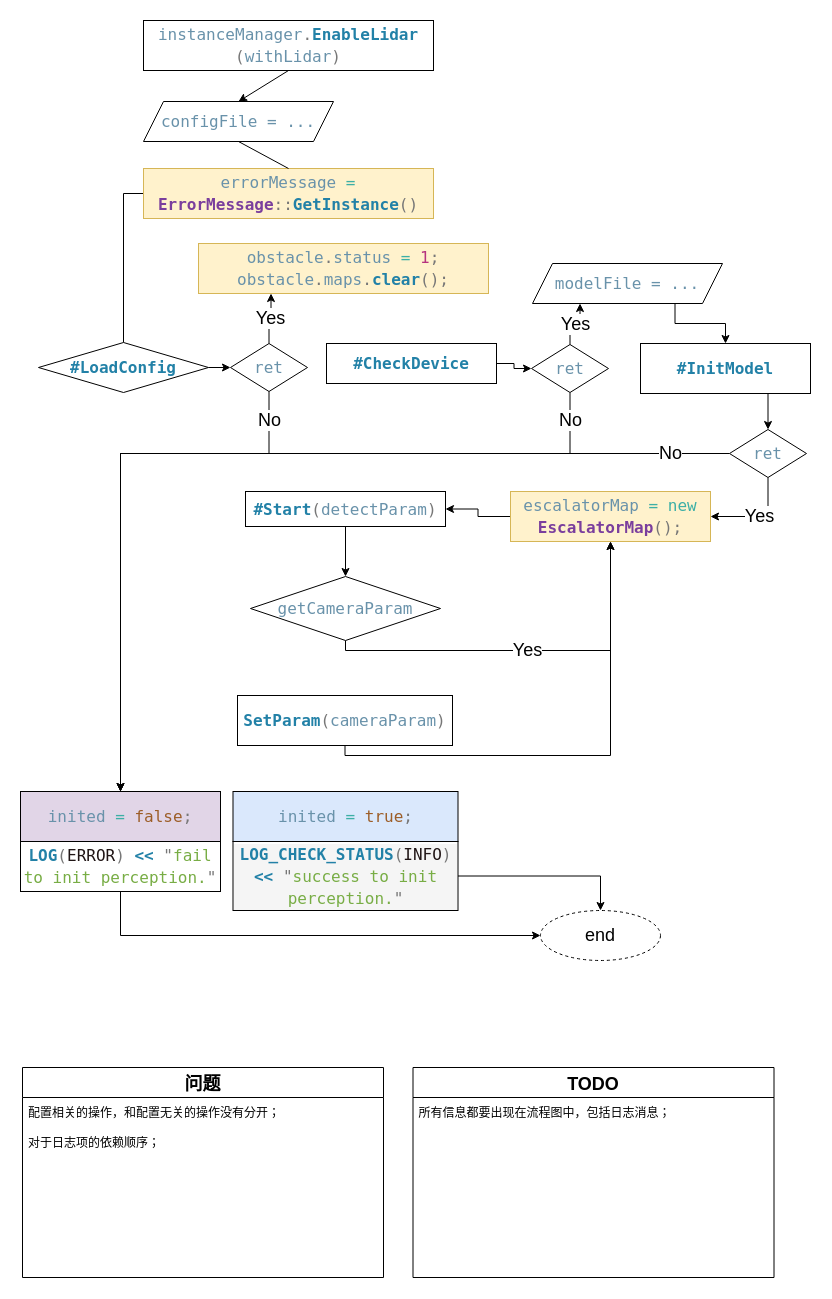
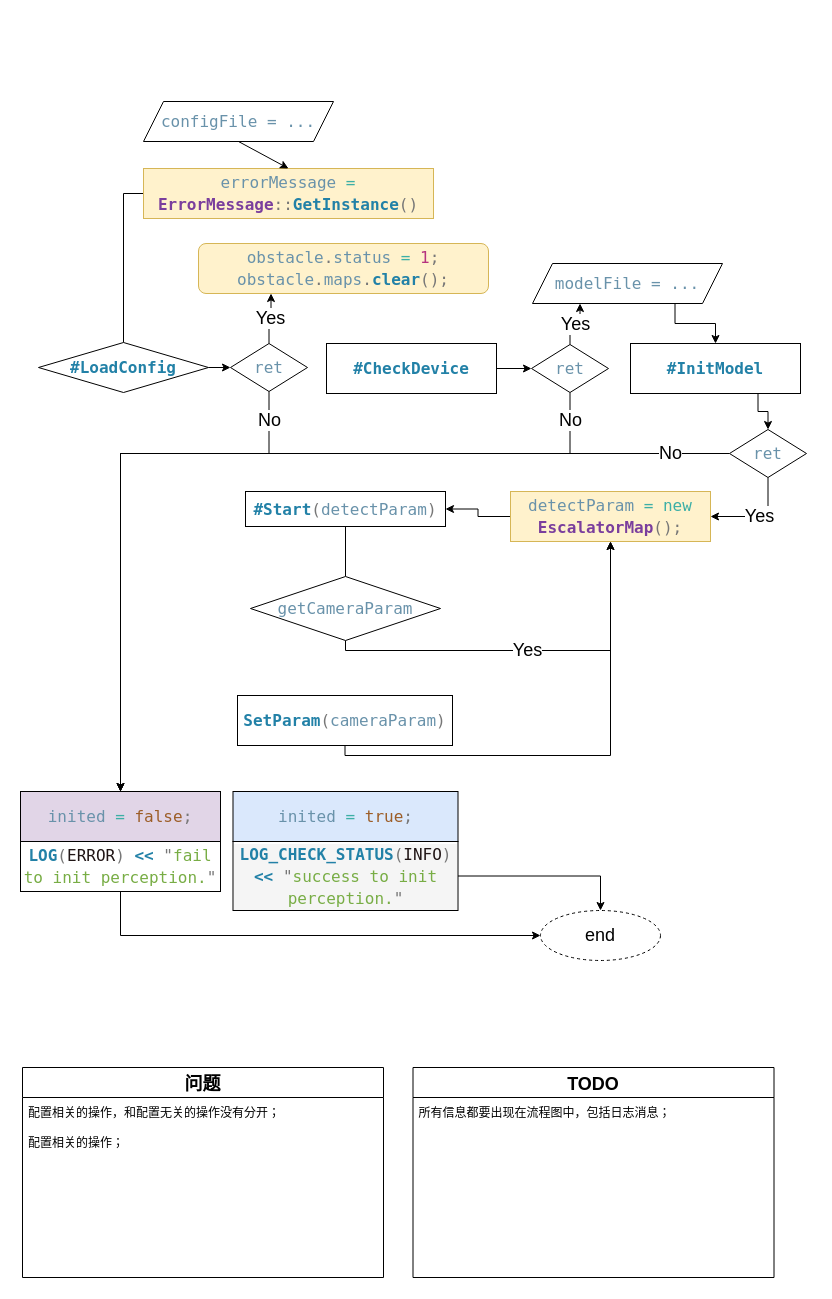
- <mxCell id="4" value="&lt;div style=&quot;font-family: &amp;quot;droid sans mono&amp;quot; , &amp;quot;monospace&amp;quot; , &amp;quot;monospace&amp;quot; , &amp;quot;droid sans fallback&amp;quot; , &amp;quot;droid sans mono&amp;quot; , &amp;quot;monospace&amp;quot; , monospace ; font-size: 16px ; line-height: 22px&quot;&gt;&lt;div style=&quot;color: rgb(32, 21, 21); font-family: &amp;quot;droid sans mono&amp;quot;, &amp;quot;monospace&amp;quot;, &amp;quot;monospace&amp;quot;, &amp;quot;droid sans fallback&amp;quot;, &amp;quot;droid sans mono&amp;quot;, &amp;quot;monospace&amp;quot;, monospace; line-height: 22px;&quot;&gt;&lt;span style=&quot;color: #6992aa&quot;&gt;instanceManager&lt;/span&gt;&lt;span style=&quot;color: #777777&quot;&gt;.&lt;/span&gt;&lt;span style=&quot;color: #2281a7 ; font-weight: bold&quot;&gt;EnableLidar&lt;/span&gt;&lt;/div&gt;&lt;div style=&quot;color: rgb(32, 21, 21); font-family: &amp;quot;droid sans mono&amp;quot;, &amp;quot;monospace&amp;quot;, &amp;quot;monospace&amp;quot;, &amp;quot;droid sans fallback&amp;quot;, &amp;quot;droid sans mono&amp;quot;, &amp;quot;monospace&amp;quot;, monospace; line-height: 22px;&quot;&gt;&lt;span style=&quot;color: #777777&quot;&gt;(&lt;/span&gt;&lt;span style=&quot;color: #6992aa&quot;&gt;withLidar&lt;/span&gt;&lt;span style=&quot;color: #777777&quot;&gt;)&lt;/span&gt;&lt;/div&gt;&lt;/div&gt;" style="rounded=0;whiteSpace=wrap;html=1;labelBackgroundColor=none;fontColor=default;fontStyle=0" parent="1" vertex="1"><mxGeometry x="143" y="20" width="290" height="50" as="geometry" /></mxCell>
- <mxCell id="3" style="edgeStyle=none;html=1;exitX=0.5;exitY=1;exitDx=0;exitDy=0;entryX=0.5;entryY=0;entryDx=0;entryDy=0;fontColor=default;labelBackgroundColor=none;" parent="1" source="4" target="21" edge="1"><mxGeometry relative="1" as="geometry" /></mxCell>
- <mxCell id="20" style="edgeStyle=none;html=1;exitX=0.5;exitY=1;exitDx=0;exitDy=0;entryX=0.5;entryY=0;entryDx=0;entryDy=0;labelBackgroundColor=none;fontColor=default;endArrow=none;" parent="1" source="21" target="7" edge="1"><mxGeometry relative="1" as="geometry" /></mxCell>
+ <mxCell id="20" style="edgeStyle=none;html=1;exitX=0.5;exitY=1;exitDx=0;exitDy=0;entryX=0.5;entryY=0;entryDx=0;entryDy=0;labelBackgroundColor=none;fontColor=default;" parent="1" source="21" target="7" edge="1"><mxGeometry relative="1" as="geometry" /></mxCell>
- <mxCell id="16" value="&lt;div style=&quot;font-family: &amp;quot;droid sans mono&amp;quot; , &amp;quot;monospace&amp;quot; , &amp;quot;monospace&amp;quot; , &amp;quot;droid sans fallback&amp;quot; , &amp;quot;droid sans mono&amp;quot; , &amp;quot;monospace&amp;quot; , monospace ; font-size: 16px ; line-height: 22px&quot;&gt;&lt;div style=&quot;color: rgb(32, 21, 21); font-family: &amp;quot;droid sans mono&amp;quot;, &amp;quot;monospace&amp;quot;, &amp;quot;monospace&amp;quot;, &amp;quot;droid sans fallback&amp;quot;, &amp;quot;droid sans mono&amp;quot;, &amp;quot;monospace&amp;quot;, monospace; line-height: 22px;&quot;&gt;&lt;div style=&quot;font-family: &amp;quot;droid sans mono&amp;quot; , &amp;quot;monospace&amp;quot; , &amp;quot;monospace&amp;quot; , &amp;quot;droid sans fallback&amp;quot; , &amp;quot;droid sans mono&amp;quot; , &amp;quot;monospace&amp;quot; , monospace ; line-height: 22px&quot;&gt;&lt;div style=&quot;font-family: &amp;quot;droid sans mono&amp;quot; , &amp;quot;monospace&amp;quot; , &amp;quot;monospace&amp;quot; , &amp;quot;droid sans fallback&amp;quot; , &amp;quot;droid sans mono&amp;quot; , &amp;quot;monospace&amp;quot; , monospace ; line-height: 22px&quot;&gt;&lt;div&gt;&lt;span style=&quot;color: #6992aa&quot;&gt;obstacle&lt;/span&gt;&lt;span style=&quot;color: #777777&quot;&gt;.&lt;/span&gt;&lt;span style=&quot;color: #6992aa&quot;&gt;status&lt;/span&gt; &lt;span style=&quot;color: #3cafa6&quot;&gt;=&lt;/span&gt; &lt;span style=&quot;color: #b6337f&quot;&gt;1&lt;/span&gt;&lt;span style=&quot;color: #777777&quot;&gt;;&lt;/span&gt;&lt;/div&gt;&lt;div&gt;        &lt;span style=&quot;color: #6992aa&quot;&gt;obstacle&lt;/span&gt;&lt;span style=&quot;color: #777777&quot;&gt;.&lt;/span&gt;&lt;span style=&quot;color: #6992aa&quot;&gt;maps&lt;/span&gt;&lt;span style=&quot;color: #777777&quot;&gt;.&lt;/span&gt;&lt;span style=&quot;color: #2281a7 ; font-weight: bold&quot;&gt;clear&lt;/span&gt;&lt;span style=&quot;color: #777777&quot;&gt;();&lt;/span&gt;&lt;/div&gt;&lt;/div&gt;&lt;/div&gt;&lt;/div&gt;&lt;/div&gt;" style="rounded=0;whiteSpace=wrap;html=1;labelBackgroundColor=none;fontStyle=0;fillColor=#fff2cc;strokeColor=#d6b656;" parent="1" vertex="1"><mxGeometry x="198" y="243" width="290" height="50" as="geometry" /></mxCell>
+ <mxCell id="16" value="&lt;div style=&quot;font-family: &amp;quot;droid sans mono&amp;quot; , &amp;quot;monospace&amp;quot; , &amp;quot;monospace&amp;quot; , &amp;quot;droid sans fallback&amp;quot; , &amp;quot;droid sans mono&amp;quot; , &amp;quot;monospace&amp;quot; , monospace ; font-size: 16px ; line-height: 22px&quot;&gt;&lt;div style=&quot;color: rgb(32, 21, 21); font-family: &amp;quot;droid sans mono&amp;quot;, &amp;quot;monospace&amp;quot;, &amp;quot;monospace&amp;quot;, &amp;quot;droid sans fallback&amp;quot;, &amp;quot;droid sans mono&amp;quot;, &amp;quot;monospace&amp;quot;, monospace; line-height: 22px;&quot;&gt;&lt;div style=&quot;font-family: &amp;quot;droid sans mono&amp;quot; , &amp;quot;monospace&amp;quot; , &amp;quot;monospace&amp;quot; , &amp;quot;droid sans fallback&amp;quot; , &amp;quot;droid sans mono&amp;quot; , &amp;quot;monospace&amp;quot; , monospace ; line-height: 22px&quot;&gt;&lt;div style=&quot;font-family: &amp;quot;droid sans mono&amp;quot; , &amp;quot;monospace&amp;quot; , &amp;quot;monospace&amp;quot; , &amp;quot;droid sans fallback&amp;quot; , &amp;quot;droid sans mono&amp;quot; , &amp;quot;monospace&amp;quot; , monospace ; line-height: 22px&quot;&gt;&lt;div&gt;&lt;span style=&quot;color: #6992aa&quot;&gt;obstacle&lt;/span&gt;&lt;span style=&quot;color: #777777&quot;&gt;.&lt;/span&gt;&lt;span style=&quot;color: #6992aa&quot;&gt;status&lt;/span&gt; &lt;span style=&quot;color: #3cafa6&quot;&gt;=&lt;/span&gt; &lt;span style=&quot;color: #b6337f&quot;&gt;1&lt;/span&gt;&lt;span style=&quot;color: #777777&quot;&gt;;&lt;/span&gt;&lt;/div&gt;&lt;div&gt;        &lt;span style=&quot;color: #6992aa&quot;&gt;obstacle&lt;/span&gt;&lt;span style=&quot;color: #777777&quot;&gt;.&lt;/span&gt;&lt;span style=&quot;color: #6992aa&quot;&gt;maps&lt;/span&gt;&lt;span style=&quot;color: #777777&quot;&gt;.&lt;/span&gt;&lt;span style=&quot;color: #2281a7 ; font-weight: bold&quot;&gt;clear&lt;/span&gt;&lt;span style=&quot;color: #777777&quot;&gt;();&lt;/span&gt;&lt;/div&gt;&lt;/div&gt;&lt;/div&gt;&lt;/div&gt;&lt;/div&gt;" style="whiteSpace=wrap;html=1;labelBackgroundColor=none;fontStyle=0;fillColor=#fff2cc;strokeColor=#d6b656;rounded=1;" parent="1" vertex="1"><mxGeometry x="198" y="243" width="290" height="50" as="geometry" /></mxCell>
- <mxCell id="11" value="&lt;div style=&quot;font-family: &amp;quot;droid sans mono&amp;quot; , &amp;quot;monospace&amp;quot; , &amp;quot;monospace&amp;quot; , &amp;quot;droid sans fallback&amp;quot; , &amp;quot;droid sans mono&amp;quot; , &amp;quot;monospace&amp;quot; , monospace ; font-size: 16px ; line-height: 22px&quot;&gt;&lt;div style=&quot;color: rgb(32, 21, 21); font-family: &amp;quot;droid sans mono&amp;quot;, &amp;quot;monospace&amp;quot;, &amp;quot;monospace&amp;quot;, &amp;quot;droid sans fallback&amp;quot;, &amp;quot;droid sans mono&amp;quot;, &amp;quot;monospace&amp;quot;, monospace; line-height: 22px;&quot;&gt;&lt;div style=&quot;font-family: &amp;quot;droid sans mono&amp;quot; , &amp;quot;monospace&amp;quot; , &amp;quot;monospace&amp;quot; , &amp;quot;droid sans fallback&amp;quot; , &amp;quot;droid sans mono&amp;quot; , &amp;quot;monospace&amp;quot; , monospace ; line-height: 22px&quot;&gt;&lt;div style=&quot;font-family: &amp;quot;droid sans mono&amp;quot; , &amp;quot;monospace&amp;quot; , &amp;quot;monospace&amp;quot; , &amp;quot;droid sans fallback&amp;quot; , &amp;quot;droid sans mono&amp;quot; , &amp;quot;monospace&amp;quot; , monospace ; line-height: 22px&quot;&gt;&lt;span style=&quot;color: #2281a7 ; font-weight: bold&quot;&gt;#&lt;/span&gt;&lt;span style=&quot;color: rgb(34 , 129 , 167) ; font-weight: bold ; font-family: &amp;quot;droid sans mono&amp;quot; , &amp;quot;monospace&amp;quot; , &amp;quot;monospace&amp;quot; , &amp;quot;droid sans fallback&amp;quot; , &amp;quot;droid sans mono&amp;quot; , &amp;quot;monospace&amp;quot; , monospace&quot;&gt;CheckDevice&lt;/span&gt;&lt;/div&gt;&lt;/div&gt;&lt;/div&gt;&lt;/div&gt;" style="rounded=0;whiteSpace=wrap;html=1;labelBackgroundColor=none;fontColor=default;fontStyle=0" parent="1" vertex="1"><mxGeometry x="326" y="343" width="170" height="40" as="geometry" /></mxCell>
+ <mxCell id="11" value="&lt;div style=&quot;font-family: &amp;quot;droid sans mono&amp;quot; , &amp;quot;monospace&amp;quot; , &amp;quot;monospace&amp;quot; , &amp;quot;droid sans fallback&amp;quot; , &amp;quot;droid sans mono&amp;quot; , &amp;quot;monospace&amp;quot; , monospace ; font-size: 16px ; line-height: 22px&quot;&gt;&lt;div style=&quot;color: rgb(32, 21, 21); font-family: &amp;quot;droid sans mono&amp;quot;, &amp;quot;monospace&amp;quot;, &amp;quot;monospace&amp;quot;, &amp;quot;droid sans fallback&amp;quot;, &amp;quot;droid sans mono&amp;quot;, &amp;quot;monospace&amp;quot;, monospace; line-height: 22px;&quot;&gt;&lt;div style=&quot;font-family: &amp;quot;droid sans mono&amp;quot; , &amp;quot;monospace&amp;quot; , &amp;quot;monospace&amp;quot; , &amp;quot;droid sans fallback&amp;quot; , &amp;quot;droid sans mono&amp;quot; , &amp;quot;monospace&amp;quot; , monospace ; line-height: 22px&quot;&gt;&lt;div style=&quot;font-family: &amp;quot;droid sans mono&amp;quot; , &amp;quot;monospace&amp;quot; , &amp;quot;monospace&amp;quot; , &amp;quot;droid sans fallback&amp;quot; , &amp;quot;droid sans mono&amp;quot; , &amp;quot;monospace&amp;quot; , monospace ; line-height: 22px&quot;&gt;&lt;span style=&quot;color: #2281a7 ; font-weight: bold&quot;&gt;#&lt;/span&gt;&lt;span style=&quot;color: rgb(34 , 129 , 167) ; font-weight: bold ; font-family: &amp;quot;droid sans mono&amp;quot; , &amp;quot;monospace&amp;quot; , &amp;quot;monospace&amp;quot; , &amp;quot;droid sans fallback&amp;quot; , &amp;quot;droid sans mono&amp;quot; , &amp;quot;monospace&amp;quot; , monospace&quot;&gt;CheckDevice&lt;/span&gt;&lt;/div&gt;&lt;/div&gt;&lt;/div&gt;&lt;/div&gt;" style="rounded=0;whiteSpace=wrap;html=1;labelBackgroundColor=none;fontColor=default;fontStyle=0" parent="1" vertex="1"><mxGeometry x="326" y="343" width="170" height="50" as="geometry" /></mxCell>
- <mxCell id="15" value="&lt;div style=&quot;font-family: &amp;quot;droid sans mono&amp;quot; , &amp;quot;monospace&amp;quot; , &amp;quot;monospace&amp;quot; , &amp;quot;droid sans fallback&amp;quot; , &amp;quot;droid sans mono&amp;quot; , &amp;quot;monospace&amp;quot; , monospace ; font-size: 16px ; line-height: 22px&quot;&gt;&lt;div style=&quot;color: rgb(32, 21, 21); font-family: &amp;quot;droid sans mono&amp;quot;, &amp;quot;monospace&amp;quot;, &amp;quot;monospace&amp;quot;, &amp;quot;droid sans fallback&amp;quot;, &amp;quot;droid sans mono&amp;quot;, &amp;quot;monospace&amp;quot;, monospace; line-height: 22px;&quot;&gt;&lt;div style=&quot;font-family: &amp;quot;droid sans mono&amp;quot; , &amp;quot;monospace&amp;quot; , &amp;quot;monospace&amp;quot; , &amp;quot;droid sans fallback&amp;quot; , &amp;quot;droid sans mono&amp;quot; , &amp;quot;monospace&amp;quot; , monospace ; line-height: 22px&quot;&gt;&lt;div style=&quot;font-family: &amp;quot;droid sans mono&amp;quot; , &amp;quot;monospace&amp;quot; , &amp;quot;monospace&amp;quot; , &amp;quot;droid sans fallback&amp;quot; , &amp;quot;droid sans mono&amp;quot; , &amp;quot;monospace&amp;quot; , monospace ; line-height: 22px&quot;&gt;&lt;div style=&quot;font-family: &amp;quot;droid sans mono&amp;quot; , &amp;quot;monospace&amp;quot; , &amp;quot;monospace&amp;quot; , &amp;quot;droid sans fallback&amp;quot; , &amp;quot;droid sans mono&amp;quot; , &amp;quot;monospace&amp;quot; , monospace ; line-height: 22px&quot;&gt;&lt;span style=&quot;color: #2281a7 ; font-weight: bold&quot;&gt;#&lt;/span&gt;&lt;span style=&quot;color: rgb(34 , 129 , 167) ; font-weight: bold ; font-family: &amp;quot;droid sans mono&amp;quot; , &amp;quot;monospace&amp;quot; , &amp;quot;monospace&amp;quot; , &amp;quot;droid sans fallback&amp;quot; , &amp;quot;droid sans mono&amp;quot; , &amp;quot;monospace&amp;quot; , monospace&quot;&gt;InitModel&lt;/span&gt;&lt;/div&gt;&lt;/div&gt;&lt;/div&gt;&lt;/div&gt;&lt;/div&gt;" style="rounded=0;whiteSpace=wrap;html=1;labelBackgroundColor=none;fontColor=default;fontStyle=0" parent="1" vertex="1"><mxGeometry x="640" y="343" width="170" height="50" as="geometry" /></mxCell>
+ <mxCell id="15" value="&lt;div style=&quot;font-family: &amp;quot;droid sans mono&amp;quot; , &amp;quot;monospace&amp;quot; , &amp;quot;monospace&amp;quot; , &amp;quot;droid sans fallback&amp;quot; , &amp;quot;droid sans mono&amp;quot; , &amp;quot;monospace&amp;quot; , monospace ; font-size: 16px ; line-height: 22px&quot;&gt;&lt;div style=&quot;color: rgb(32, 21, 21); font-family: &amp;quot;droid sans mono&amp;quot;, &amp;quot;monospace&amp;quot;, &amp;quot;monospace&amp;quot;, &amp;quot;droid sans fallback&amp;quot;, &amp;quot;droid sans mono&amp;quot;, &amp;quot;monospace&amp;quot;, monospace; line-height: 22px;&quot;&gt;&lt;div style=&quot;font-family: &amp;quot;droid sans mono&amp;quot; , &amp;quot;monospace&amp;quot; , &amp;quot;monospace&amp;quot; , &amp;quot;droid sans fallback&amp;quot; , &amp;quot;droid sans mono&amp;quot; , &amp;quot;monospace&amp;quot; , monospace ; line-height: 22px&quot;&gt;&lt;div style=&quot;font-family: &amp;quot;droid sans mono&amp;quot; , &amp;quot;monospace&amp;quot; , &amp;quot;monospace&amp;quot; , &amp;quot;droid sans fallback&amp;quot; , &amp;quot;droid sans mono&amp;quot; , &amp;quot;monospace&amp;quot; , monospace ; line-height: 22px&quot;&gt;&lt;div style=&quot;font-family: &amp;quot;droid sans mono&amp;quot; , &amp;quot;monospace&amp;quot; , &amp;quot;monospace&amp;quot; , &amp;quot;droid sans fallback&amp;quot; , &amp;quot;droid sans mono&amp;quot; , &amp;quot;monospace&amp;quot; , monospace ; line-height: 22px&quot;&gt;&lt;span style=&quot;color: #2281a7 ; font-weight: bold&quot;&gt;#&lt;/span&gt;&lt;span style=&quot;color: rgb(34 , 129 , 167) ; font-weight: bold ; font-family: &amp;quot;droid sans mono&amp;quot; , &amp;quot;monospace&amp;quot; , &amp;quot;monospace&amp;quot; , &amp;quot;droid sans fallback&amp;quot; , &amp;quot;droid sans mono&amp;quot; , &amp;quot;monospace&amp;quot; , monospace&quot;&gt;InitModel&lt;/span&gt;&lt;/div&gt;&lt;/div&gt;&lt;/div&gt;&lt;/div&gt;&lt;/div&gt;" style="rounded=0;whiteSpace=wrap;html=1;labelBackgroundColor=none;fontColor=default;fontStyle=0" parent="1" vertex="1"><mxGeometry x="630" y="343" width="170" height="50" as="geometry" /></mxCell>
- <mxCell id="23" value="&lt;div style=&quot;font-family: &amp;quot;droid sans mono&amp;quot; , &amp;quot;monospace&amp;quot; , &amp;quot;monospace&amp;quot; , &amp;quot;droid sans fallback&amp;quot; , &amp;quot;droid sans mono&amp;quot; , &amp;quot;monospace&amp;quot; , monospace ; font-size: 16px ; line-height: 22px&quot;&gt;&lt;div style=&quot;color: rgb(32, 21, 21); font-family: &amp;quot;droid sans mono&amp;quot;, &amp;quot;monospace&amp;quot;, &amp;quot;monospace&amp;quot;, &amp;quot;droid sans fallback&amp;quot;, &amp;quot;droid sans mono&amp;quot;, &amp;quot;monospace&amp;quot;, monospace; line-height: 22px;&quot;&gt;&lt;div style=&quot;font-family: &amp;quot;droid sans mono&amp;quot; , &amp;quot;monospace&amp;quot; , &amp;quot;monospace&amp;quot; , &amp;quot;droid sans fallback&amp;quot; , &amp;quot;droid sans mono&amp;quot; , &amp;quot;monospace&amp;quot; , monospace ; line-height: 22px&quot;&gt;&lt;div style=&quot;font-family: &amp;quot;droid sans mono&amp;quot; , &amp;quot;monospace&amp;quot; , &amp;quot;monospace&amp;quot; , &amp;quot;droid sans fallback&amp;quot; , &amp;quot;droid sans mono&amp;quot; , &amp;quot;monospace&amp;quot; , monospace ; line-height: 22px&quot;&gt;&lt;div style=&quot;font-family: &amp;quot;droid sans mono&amp;quot; , &amp;quot;monospace&amp;quot; , &amp;quot;monospace&amp;quot; , &amp;quot;droid sans fallback&amp;quot; , &amp;quot;droid sans mono&amp;quot; , &amp;quot;monospace&amp;quot; , monospace ; line-height: 22px&quot;&gt;&lt;div style=&quot;font-family: &amp;quot;droid sans mono&amp;quot; , &amp;quot;monospace&amp;quot; , &amp;quot;monospace&amp;quot; , &amp;quot;droid sans fallback&amp;quot; , &amp;quot;droid sans mono&amp;quot; , &amp;quot;monospace&amp;quot; , monospace ; line-height: 22px&quot;&gt;&lt;span style=&quot;color: #6992aa&quot;&gt;escalatorMap&lt;/span&gt; &lt;span style=&quot;color: #3cafa6&quot;&gt;=&lt;/span&gt; &lt;span style=&quot;color: #3cafa6&quot;&gt;new&lt;/span&gt; &lt;span style=&quot;color: #7a3e9d ; font-weight: bold&quot;&gt;EscalatorMap&lt;/span&gt;&lt;span style=&quot;color: #777777&quot;&gt;();&lt;/span&gt;&lt;/div&gt;&lt;/div&gt;&lt;/div&gt;&lt;/div&gt;&lt;/div&gt;&lt;/div&gt;" style="rounded=0;whiteSpace=wrap;html=1;labelBackgroundColor=none;fontStyle=0;fillColor=#fff2cc;strokeColor=#d6b656;" parent="1" vertex="1"><mxGeometry x="510" y="491" width="200" height="50" as="geometry" /></mxCell>
+ <mxCell id="23" value="&lt;div style=&quot;font-family: &amp;quot;droid sans mono&amp;quot; , &amp;quot;monospace&amp;quot; , &amp;quot;monospace&amp;quot; , &amp;quot;droid sans fallback&amp;quot; , &amp;quot;droid sans mono&amp;quot; , &amp;quot;monospace&amp;quot; , monospace ; font-size: 16px ; line-height: 22px&quot;&gt;&lt;div style=&quot;color: rgb(32, 21, 21); font-family: &amp;quot;droid sans mono&amp;quot;, &amp;quot;monospace&amp;quot;, &amp;quot;monospace&amp;quot;, &amp;quot;droid sans fallback&amp;quot;, &amp;quot;droid sans mono&amp;quot;, &amp;quot;monospace&amp;quot;, monospace; line-height: 22px;&quot;&gt;&lt;div style=&quot;font-family: &amp;quot;droid sans mono&amp;quot; , &amp;quot;monospace&amp;quot; , &amp;quot;monospace&amp;quot; , &amp;quot;droid sans fallback&amp;quot; , &amp;quot;droid sans mono&amp;quot; , &amp;quot;monospace&amp;quot; , monospace ; line-height: 22px&quot;&gt;&lt;div style=&quot;font-family: &amp;quot;droid sans mono&amp;quot; , &amp;quot;monospace&amp;quot; , &amp;quot;monospace&amp;quot; , &amp;quot;droid sans fallback&amp;quot; , &amp;quot;droid sans mono&amp;quot; , &amp;quot;monospace&amp;quot; , monospace ; line-height: 22px&quot;&gt;&lt;div style=&quot;font-family: &amp;quot;droid sans mono&amp;quot; , &amp;quot;monospace&amp;quot; , &amp;quot;monospace&amp;quot; , &amp;quot;droid sans fallback&amp;quot; , &amp;quot;droid sans mono&amp;quot; , &amp;quot;monospace&amp;quot; , monospace ; line-height: 22px&quot;&gt;&lt;div style=&quot;font-family: &amp;quot;droid sans mono&amp;quot; , &amp;quot;monospace&amp;quot; , &amp;quot;monospace&amp;quot; , &amp;quot;droid sans fallback&amp;quot; , &amp;quot;droid sans mono&amp;quot; , &amp;quot;monospace&amp;quot; , monospace ; line-height: 22px&quot;&gt;&lt;span style=&quot;color: #6992aa&quot;&gt;detectParam&lt;/span&gt; &lt;span style=&quot;color: #3cafa6&quot;&gt;=&lt;/span&gt; &lt;span style=&quot;color: #3cafa6&quot;&gt;new&lt;/span&gt; &lt;span style=&quot;color: #7a3e9d ; font-weight: bold&quot;&gt;EscalatorMap&lt;/span&gt;&lt;span style=&quot;color: #777777&quot;&gt;();&lt;/span&gt;&lt;/div&gt;&lt;/div&gt;&lt;/div&gt;&lt;/div&gt;&lt;/div&gt;&lt;/div&gt;" style="rounded=0;whiteSpace=wrap;html=1;labelBackgroundColor=none;fontStyle=0;fillColor=#fff2cc;strokeColor=#d6b656;" parent="1" vertex="1"><mxGeometry x="510" y="491" width="200" height="50" as="geometry" /></mxCell>
- <mxCell id="12" style="edgeStyle=orthogonalEdgeStyle;rounded=0;html=1;exitX=0.5;exitY=1;exitDx=0;exitDy=0;entryX=0.5;entryY=0;entryDx=0;entryDy=0;labelBackgroundColor=none;fontSize=18;fontColor=default;" parent="1" source="13" target="17" edge="1"><mxGeometry relative="1" as="geometry" /></mxCell>
+ <mxCell id="12" style="edgeStyle=orthogonalEdgeStyle;rounded=0;html=1;exitX=0.5;exitY=1;exitDx=0;exitDy=0;entryX=0.5;entryY=0;entryDx=0;entryDy=0;labelBackgroundColor=none;fontSize=18;fontColor=default;endArrow=none;" parent="1" source="13" target="17" edge="1"><mxGeometry relative="1" as="geometry" /></mxCell>
- <mxCell id="28" value="对于日志项的依赖顺序；" style="text;strokeColor=none;fillColor=none;align=left;verticalAlign=middle;spacingLeft=4;spacingRight=4;overflow=hidden;points=[[0,0.5],[1,0.5]];portConstraint=eastwest;rotatable=0;labelBackgroundColor=none;fontColor=default;" parent="26" vertex="1"><mxGeometry y="60" width="361" height="30" as="geometry" /></mxCell>
+ <mxCell id="28" value="配置相关的操作；" style="text;strokeColor=none;fillColor=none;align=left;verticalAlign=middle;spacingLeft=4;spacingRight=4;overflow=hidden;points=[[0,0.5],[1,0.5]];portConstraint=eastwest;rotatable=0;labelBackgroundColor=none;fontColor=default;" parent="26" vertex="1"><mxGeometry y="60" width="361" height="30" as="geometry" /></mxCell>
